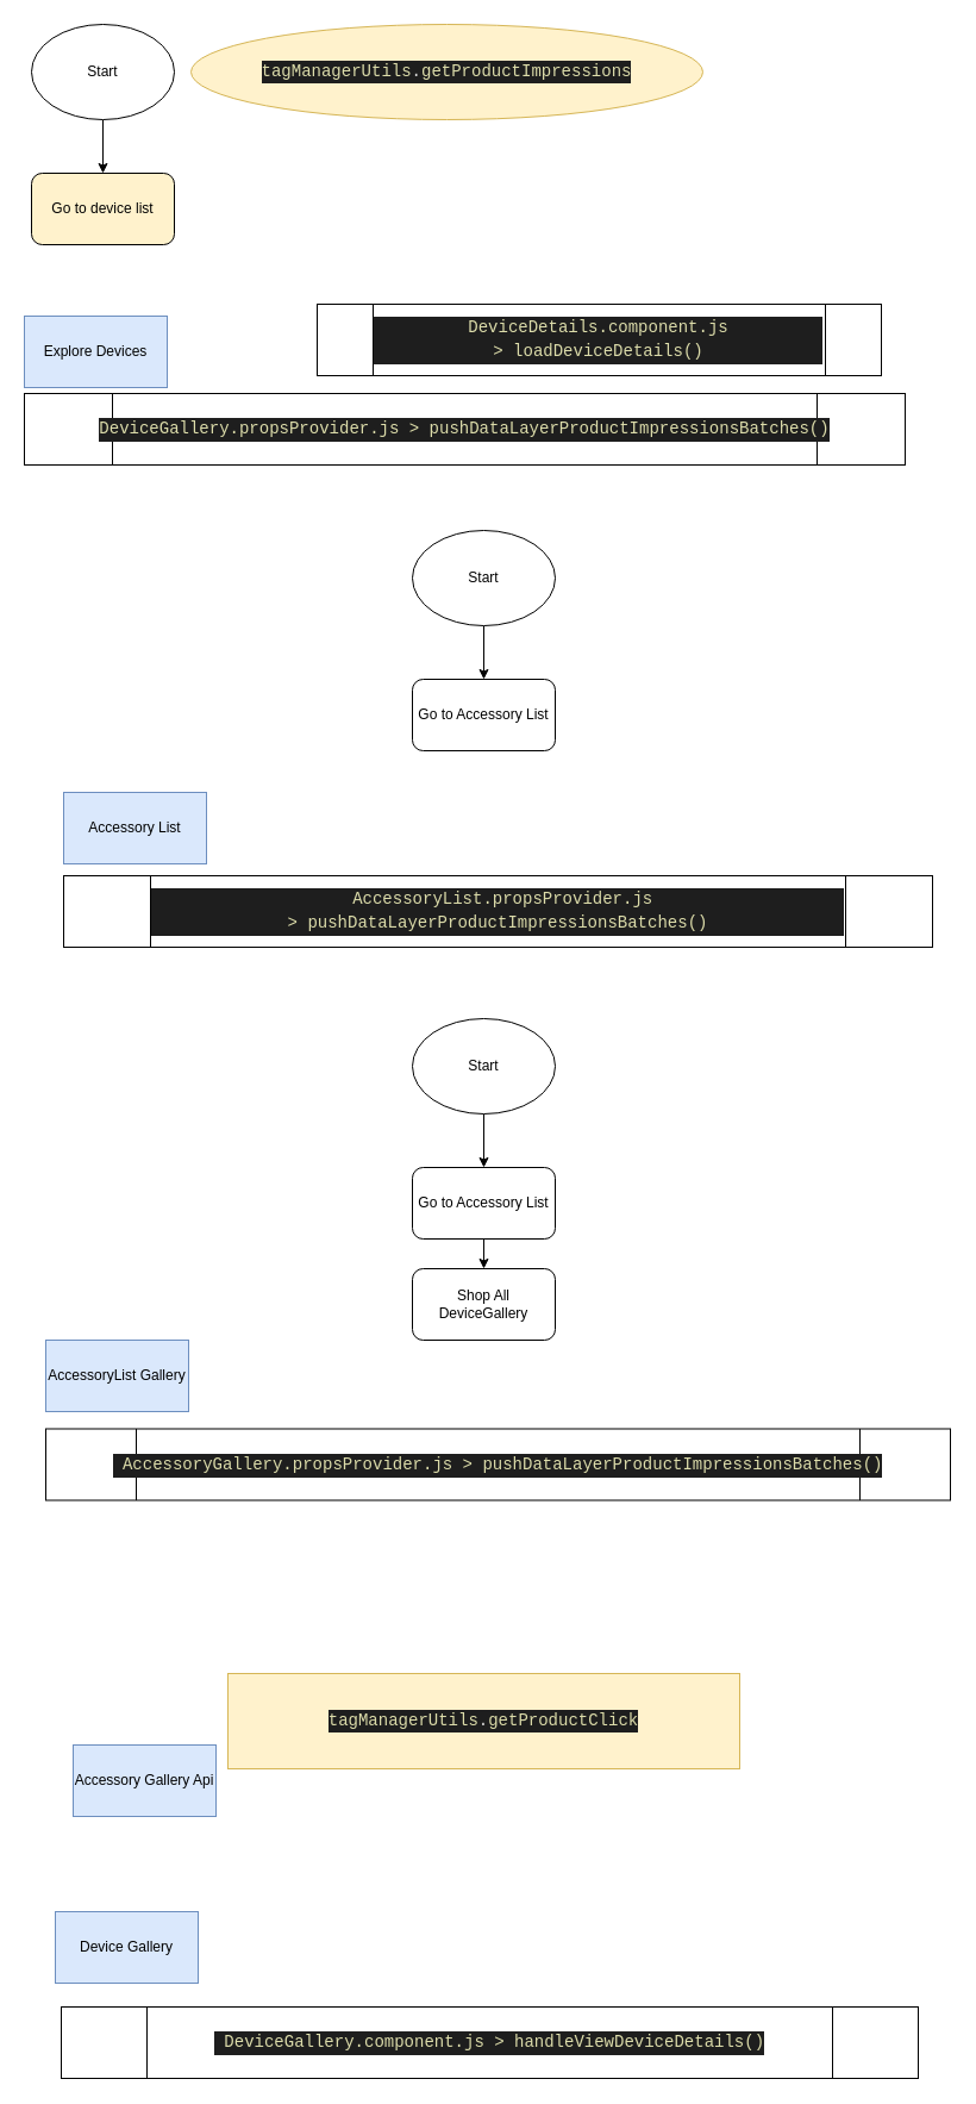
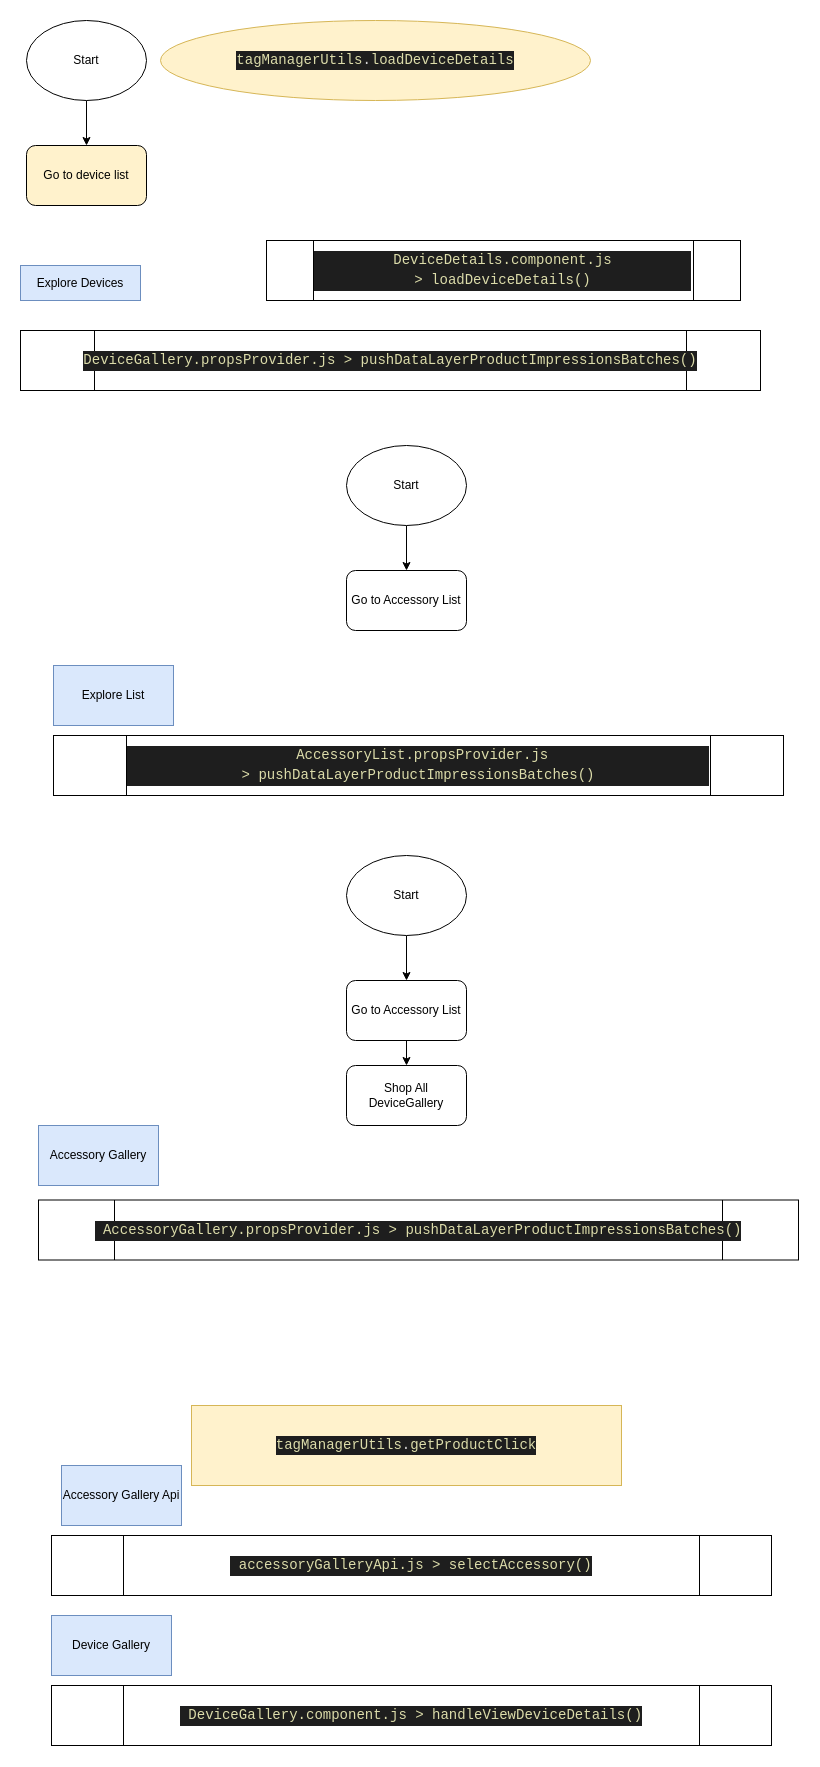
- <mxCell id="9" value="&lt;div style=&quot;color: rgb(212, 212, 212); background-color: rgb(30, 30, 30); font-family: Consolas, &amp;quot;Courier New&amp;quot;, monospace; font-size: 14px; line-height: 19px;&quot;&gt;&lt;span style=&quot;color: #dcdcaa;&quot;&gt;tagManagerUtils&lt;/span&gt;.&lt;span style=&quot;color: #dcdcaa;&quot;&gt;getProductImpressions&lt;/span&gt;&lt;/div&gt;" style="ellipse;whiteSpace=wrap;html=1;fillColor=#fff2cc;strokeColor=#d6b656;" parent="1" vertex="1"><mxGeometry x="160" y="20" width="430" height="80" as="geometry" /></mxCell>
+ <mxCell id="9" value="&lt;div style=&quot;color: rgb(212, 212, 212); background-color: rgb(30, 30, 30); font-family: Consolas, &amp;quot;Courier New&amp;quot;, monospace; font-size: 14px; line-height: 19px;&quot;&gt;&lt;span style=&quot;color: #dcdcaa;&quot;&gt;tagManagerUtils&lt;/span&gt;.&lt;span style=&quot;color: #dcdcaa;&quot;&gt;loadDeviceDetails&lt;/span&gt;&lt;/div&gt;" style="ellipse;whiteSpace=wrap;html=1;fillColor=#fff2cc;strokeColor=#d6b656;" parent="1" vertex="1"><mxGeometry x="160" y="20" width="430" height="80" as="geometry" /></mxCell>
- <mxCell id="3" value="&lt;div style=&quot;background-color: rgb(30, 30, 30); line-height: 19px;&quot;&gt;&lt;div style=&quot;line-height: 19px;&quot;&gt;&lt;div style=&quot;line-height: 19px;&quot;&gt;&lt;font face=&quot;Consolas, Courier New, monospace&quot; color=&quot;#dcdcaa&quot;&gt;&lt;span style=&quot;font-size: 14px;&quot;&gt;DeviceDetails.component.js &amp;gt;&amp;nbsp;&lt;/span&gt;&lt;/font&gt;&lt;span style=&quot;color: rgb(220, 220, 170); font-family: Consolas, &amp;quot;Courier New&amp;quot;, monospace; font-size: 14px;&quot;&gt;loadDeviceDetails()&lt;/span&gt;&lt;/div&gt;&lt;/div&gt;&lt;/div&gt;" style="shape=process;whiteSpace=wrap;html=1;backgroundOutline=1;" parent="1" vertex="1"><mxGeometry x="266" y="255" width="474" height="60" as="geometry" /></mxCell>
+ <mxCell id="3" value="&lt;div style=&quot;background-color: rgb(30, 30, 30); line-height: 19px;&quot;&gt;&lt;div style=&quot;line-height: 19px;&quot;&gt;&lt;div style=&quot;line-height: 19px;&quot;&gt;&lt;font face=&quot;Consolas, Courier New, monospace&quot; color=&quot;#dcdcaa&quot;&gt;&lt;span style=&quot;font-size: 14px;&quot;&gt;DeviceDetails.component.js &amp;gt;&amp;nbsp;&lt;/span&gt;&lt;/font&gt;&lt;span style=&quot;color: rgb(220, 220, 170); font-family: Consolas, &amp;quot;Courier New&amp;quot;, monospace; font-size: 14px;&quot;&gt;loadDeviceDetails()&lt;/span&gt;&lt;/div&gt;&lt;/div&gt;&lt;/div&gt;" style="shape=process;whiteSpace=wrap;html=1;backgroundOutline=1;" parent="1" vertex="1"><mxGeometry x="266" y="240" width="474" height="60" as="geometry" /></mxCell>
- <mxCell id="2" value="Explore Devices" style="rounded=0;whiteSpace=wrap;html=1;fillColor=#dae8fc;strokeColor=#6c8ebf;" parent="1" vertex="1"><mxGeometry x="20" y="265" width="120" height="60" as="geometry" /></mxCell>
+ <mxCell id="2" value="Explore Devices" style="rounded=0;whiteSpace=wrap;html=1;fillColor=#dae8fc;strokeColor=#6c8ebf;" parent="1" vertex="1"><mxGeometry x="20" y="265" width="120" height="35" as="geometry" /></mxCell>
- <mxCell id="8" value="Accessory List" style="whiteSpace=wrap;html=1;fillColor=#dae8fc;strokeColor=#6c8ebf;" parent="1" vertex="1"><mxGeometry x="53" y="665" width="120" height="60" as="geometry" /></mxCell>
+ <mxCell id="8" value="Explore List" style="whiteSpace=wrap;html=1;fillColor=#dae8fc;strokeColor=#6c8ebf;" parent="1" vertex="1"><mxGeometry x="53" y="665" width="120" height="60" as="geometry" /></mxCell>
- <mxCell id="7" value="AccessoryList Gallery" style="whiteSpace=wrap;html=1;fillColor=#dae8fc;strokeColor=#6c8ebf;" parent="1" vertex="1"><mxGeometry x="38" y="1125" width="120" height="60" as="geometry" /></mxCell>
+ <mxCell id="7" value="Accessory Gallery" style="whiteSpace=wrap;html=1;fillColor=#dae8fc;strokeColor=#6c8ebf;" parent="1" vertex="1"><mxGeometry x="38" y="1125" width="120" height="60" as="geometry" /></mxCell>
+ <mxCell id="11" value="&lt;div style=&quot;background-color: rgb(30, 30, 30); line-height: 19px;&quot;&gt;&lt;div style=&quot;line-height: 19px;&quot;&gt;&lt;div style=&quot;line-height: 19px;&quot;&gt;&lt;font face=&quot;Consolas, Courier New, monospace&quot; color=&quot;#dcdcaa&quot;&gt;&lt;span style=&quot;font-size: 14px;&quot;&gt;&amp;nbsp;accessoryGalleryApi.js&amp;nbsp;&amp;gt;&amp;nbsp;&lt;/span&gt;&lt;/font&gt;&lt;span style=&quot;color: rgb(220, 220, 170); font-family: Consolas, &amp;quot;Courier New&amp;quot;, monospace; font-size: 14px;&quot;&gt;selectAccessory()&lt;/span&gt;&lt;/div&gt;&lt;/div&gt;&lt;/div&gt;" style="shape=process;whiteSpace=wrap;html=1;backgroundOutline=1;" parent="1" vertex="1"><mxGeometry x="51" y="1535" width="720" height="60" as="geometry" /></mxCell>
- <mxCell id="13" value="Device Gallery" style="rounded=0;whiteSpace=wrap;html=1;fillColor=#dae8fc;strokeColor=#6c8ebf;" parent="1" vertex="1"><mxGeometry x="46" y="1605" width="120" height="60" as="geometry" /></mxCell>
+ <mxCell id="13" value="Device Gallery" style="rounded=0;whiteSpace=wrap;html=1;fillColor=#dae8fc;strokeColor=#6c8ebf;" parent="1" vertex="1"><mxGeometry x="51" y="1615" width="120" height="60" as="geometry" /></mxCell>
